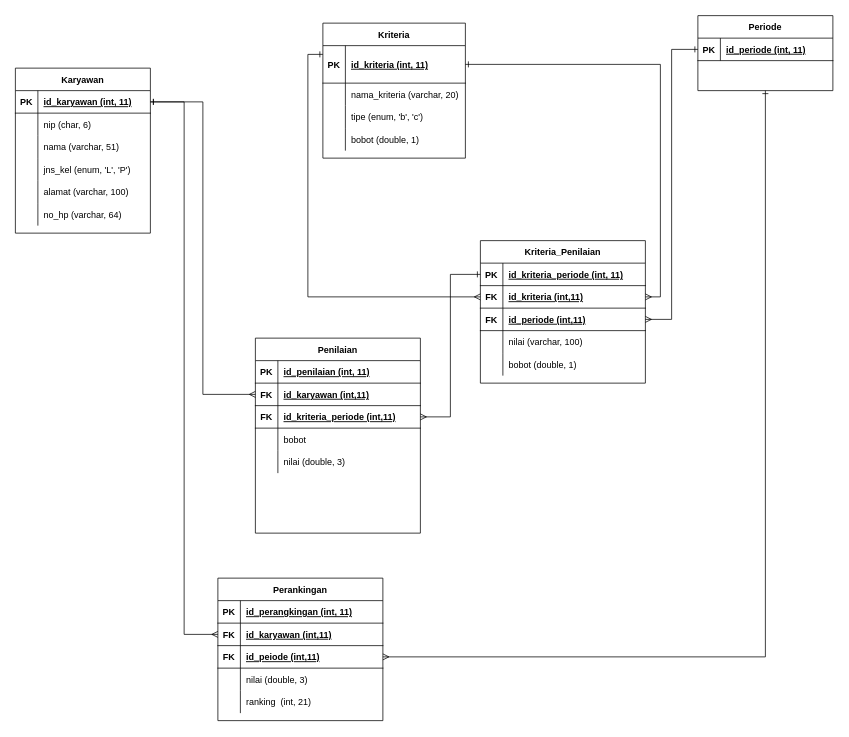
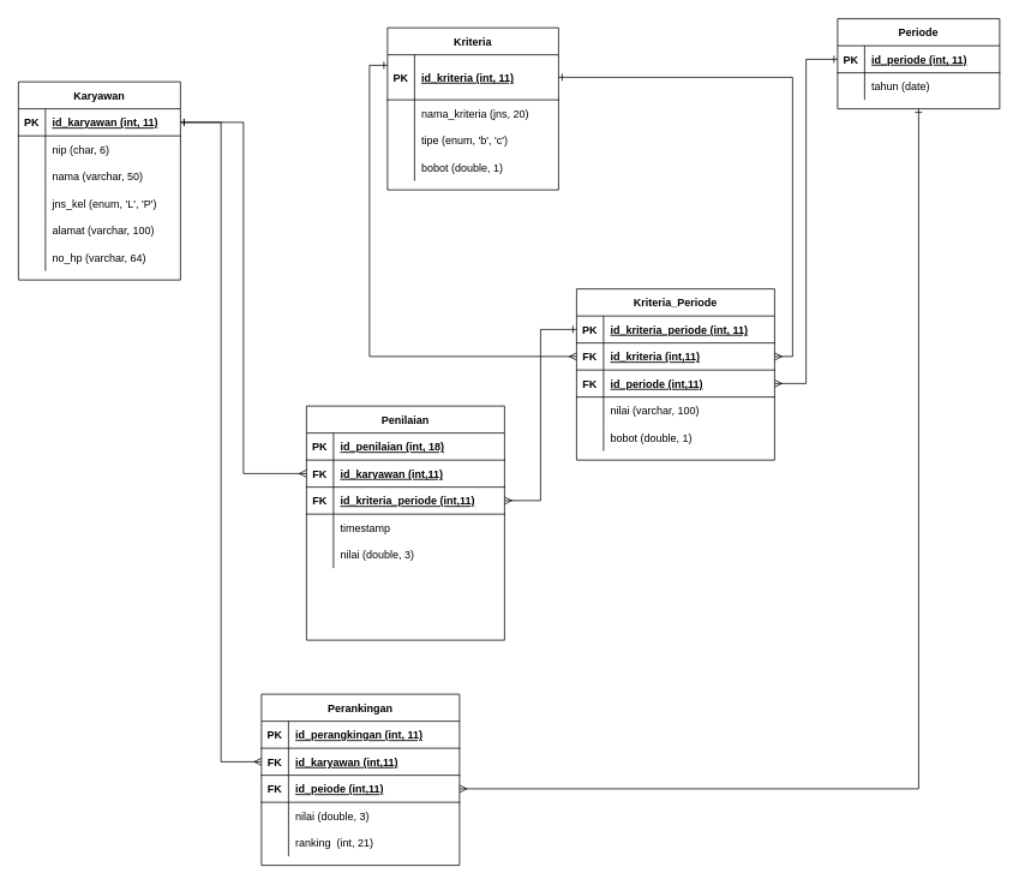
+ <mxCell id="41" value="tahun (date)" style="shape=partialRectangle;connectable=0;fillColor=none;top=0;left=0;bottom=0;right=0;align=left;spacingLeft=6;overflow=hidden;" parent="39" vertex="1"><mxGeometry x="30" width="150" height="30" as="geometry" /></mxCell>
- <mxCell id="27" value="nama_kriteria (varchar, 20)" style="shape=partialRectangle;connectable=0;fillColor=none;top=0;left=0;bottom=0;right=0;align=left;spacingLeft=6;overflow=hidden;" parent="25" vertex="1"><mxGeometry x="30" width="160" height="30" as="geometry" /></mxCell>
+ <mxCell id="27" value="nama_kriteria (jns, 20)" style="shape=partialRectangle;connectable=0;fillColor=none;top=0;left=0;bottom=0;right=0;align=left;spacingLeft=6;overflow=hidden;" parent="25" vertex="1"><mxGeometry x="30" width="160" height="30" as="geometry" /></mxCell>
- <mxCell id="11" value="nama (varchar, 51)" style="shape=partialRectangle;connectable=0;fillColor=none;top=0;left=0;bottom=0;right=0;align=left;spacingLeft=6;overflow=hidden;" parent="9" vertex="1"><mxGeometry x="30" width="150" height="30" as="geometry" /></mxCell>
+ <mxCell id="11" value="nama (varchar, 50)" style="shape=partialRectangle;connectable=0;fillColor=none;top=0;left=0;bottom=0;right=0;align=left;spacingLeft=6;overflow=hidden;" parent="9" vertex="1"><mxGeometry x="30" width="150" height="30" as="geometry" /></mxCell>
- <mxCell id="42" value="Kriteria_Penilaian" style="shape=table;startSize=30;container=1;collapsible=1;childLayout=tableLayout;fixedRows=1;rowLines=0;fontStyle=1;align=center;resizeLast=1;" parent="1" vertex="1"><mxGeometry x="640" y="320" width="220" height="190" as="geometry" /></mxCell>
+ <mxCell id="42" value="Kriteria_Periode" style="shape=table;startSize=30;container=1;collapsible=1;childLayout=tableLayout;fixedRows=1;rowLines=0;fontStyle=1;align=center;resizeLast=1;" parent="1" vertex="1"><mxGeometry x="640" y="320" width="220" height="190" as="geometry" /></mxCell>
- <mxCell id="62" value="id_penilaian (int, 11)" style="shape=partialRectangle;connectable=0;fillColor=none;top=0;left=0;bottom=0;right=0;align=left;spacingLeft=6;fontStyle=5;overflow=hidden;" parent="60" vertex="1"><mxGeometry x="30" width="190" height="30" as="geometry" /></mxCell>
+ <mxCell id="62" value="id_penilaian (int, 18)" style="shape=partialRectangle;connectable=0;fillColor=none;top=0;left=0;bottom=0;right=0;align=left;spacingLeft=6;fontStyle=5;overflow=hidden;" parent="60" vertex="1"><mxGeometry x="30" width="190" height="30" as="geometry" /></mxCell>
- <mxCell id="71" value="bobot" style="shape=partialRectangle;connectable=0;fillColor=none;top=0;left=0;bottom=0;right=0;align=left;spacingLeft=6;overflow=hidden;" parent="69" vertex="1"><mxGeometry x="30" width="190" height="30" as="geometry" /></mxCell>
+ <mxCell id="71" value="timestamp" style="shape=partialRectangle;connectable=0;fillColor=none;top=0;left=0;bottom=0;right=0;align=left;spacingLeft=6;overflow=hidden;" parent="69" vertex="1"><mxGeometry x="30" width="190" height="30" as="geometry" /></mxCell>
